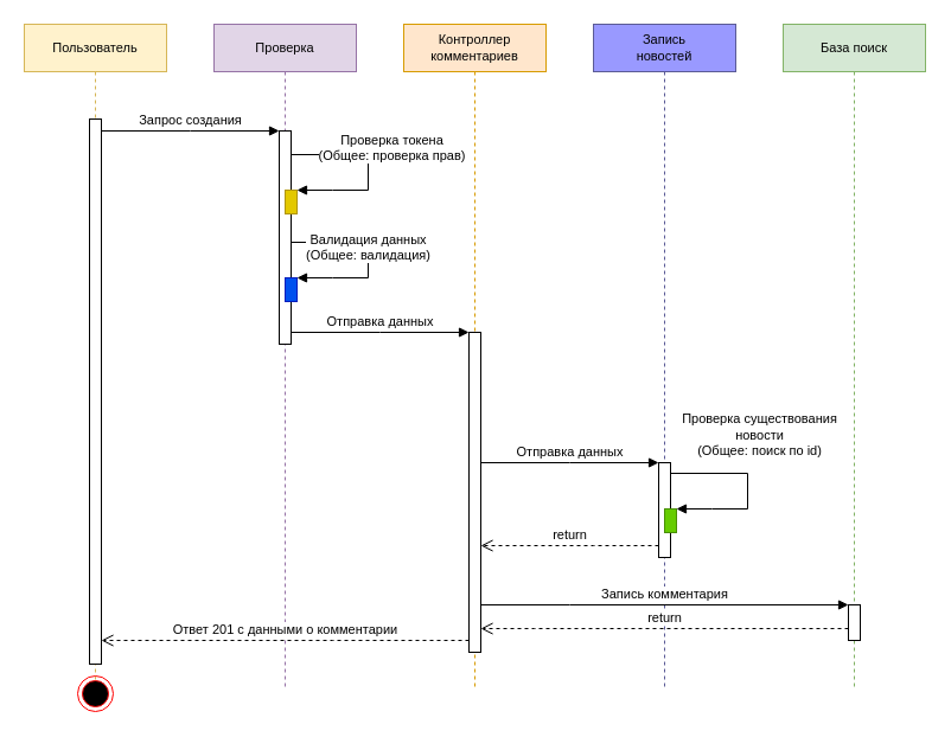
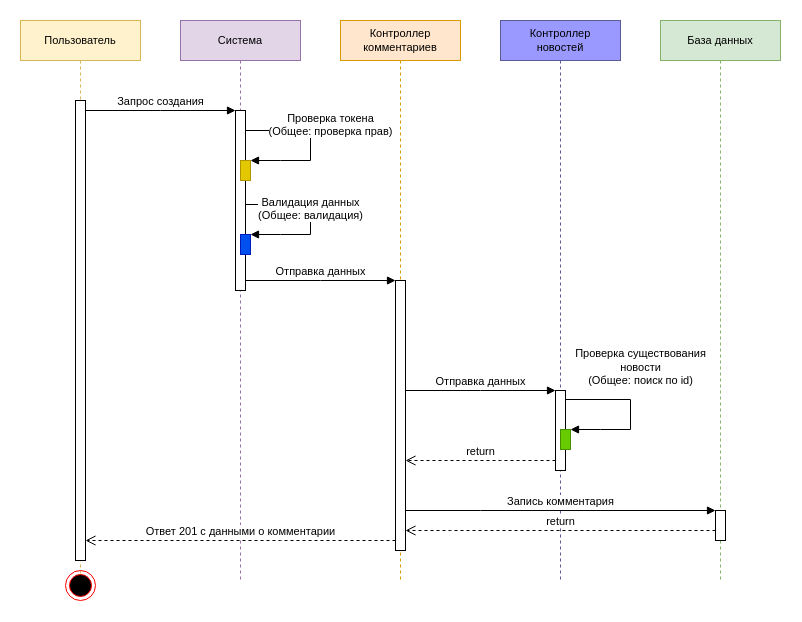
- <mxCell id="2" value="Проверка" style="shape=umlLifeline;perimeter=lifelinePerimeter;whiteSpace=wrap;html=1;container=1;collapsible=0;recursiveResize=0;outlineConnect=0;labelBackgroundColor=none;strokeColor=#9673a6;fontFamily=Helvetica;fontSize=11;fillColor=#e1d5e7;" vertex="1" parent="1"><mxGeometry x="180" y="20" width="120" height="560" as="geometry" /></mxCell>
+ <mxCell id="2" value="Система" style="shape=umlLifeline;perimeter=lifelinePerimeter;whiteSpace=wrap;html=1;container=1;collapsible=0;recursiveResize=0;outlineConnect=0;labelBackgroundColor=none;strokeColor=#9673a6;fontFamily=Helvetica;fontSize=11;fillColor=#e1d5e7;" vertex="1" parent="1"><mxGeometry x="180" y="20" width="120" height="560" as="geometry" /></mxCell>
- <mxCell id="18" value="Запись&lt;div&gt;новостей&lt;/div&gt;" style="shape=umlLifeline;perimeter=lifelinePerimeter;whiteSpace=wrap;html=1;container=1;collapsible=0;recursiveResize=0;outlineConnect=0;labelBackgroundColor=none;strokeColor=#5B5B96;fontFamily=Helvetica;fontSize=11;fillColor=#9999FF;" vertex="1" parent="1"><mxGeometry x="500" y="20" width="120" height="560" as="geometry" /></mxCell>
+ <mxCell id="18" value="Контроллер&lt;div&gt;новостей&lt;/div&gt;" style="shape=umlLifeline;perimeter=lifelinePerimeter;whiteSpace=wrap;html=1;container=1;collapsible=0;recursiveResize=0;outlineConnect=0;labelBackgroundColor=none;strokeColor=#5B5B96;fontFamily=Helvetica;fontSize=11;fillColor=#9999FF;" vertex="1" parent="1"><mxGeometry x="500" y="20" width="120" height="560" as="geometry" /></mxCell>
- <mxCell id="15" value="База поиск" style="shape=umlLifeline;perimeter=lifelinePerimeter;whiteSpace=wrap;html=1;container=1;collapsible=0;recursiveResize=0;outlineConnect=0;labelBackgroundColor=none;strokeColor=#82b366;fontFamily=Helvetica;fontSize=11;fillColor=#d5e8d4;" vertex="1" parent="1"><mxGeometry x="660" y="20" width="120" height="560" as="geometry" /></mxCell>
+ <mxCell id="15" value="База данных" style="shape=umlLifeline;perimeter=lifelinePerimeter;whiteSpace=wrap;html=1;container=1;collapsible=0;recursiveResize=0;outlineConnect=0;labelBackgroundColor=none;strokeColor=#82b366;fontFamily=Helvetica;fontSize=11;fillColor=#d5e8d4;" vertex="1" parent="1"><mxGeometry x="660" y="20" width="120" height="560" as="geometry" /></mxCell>
